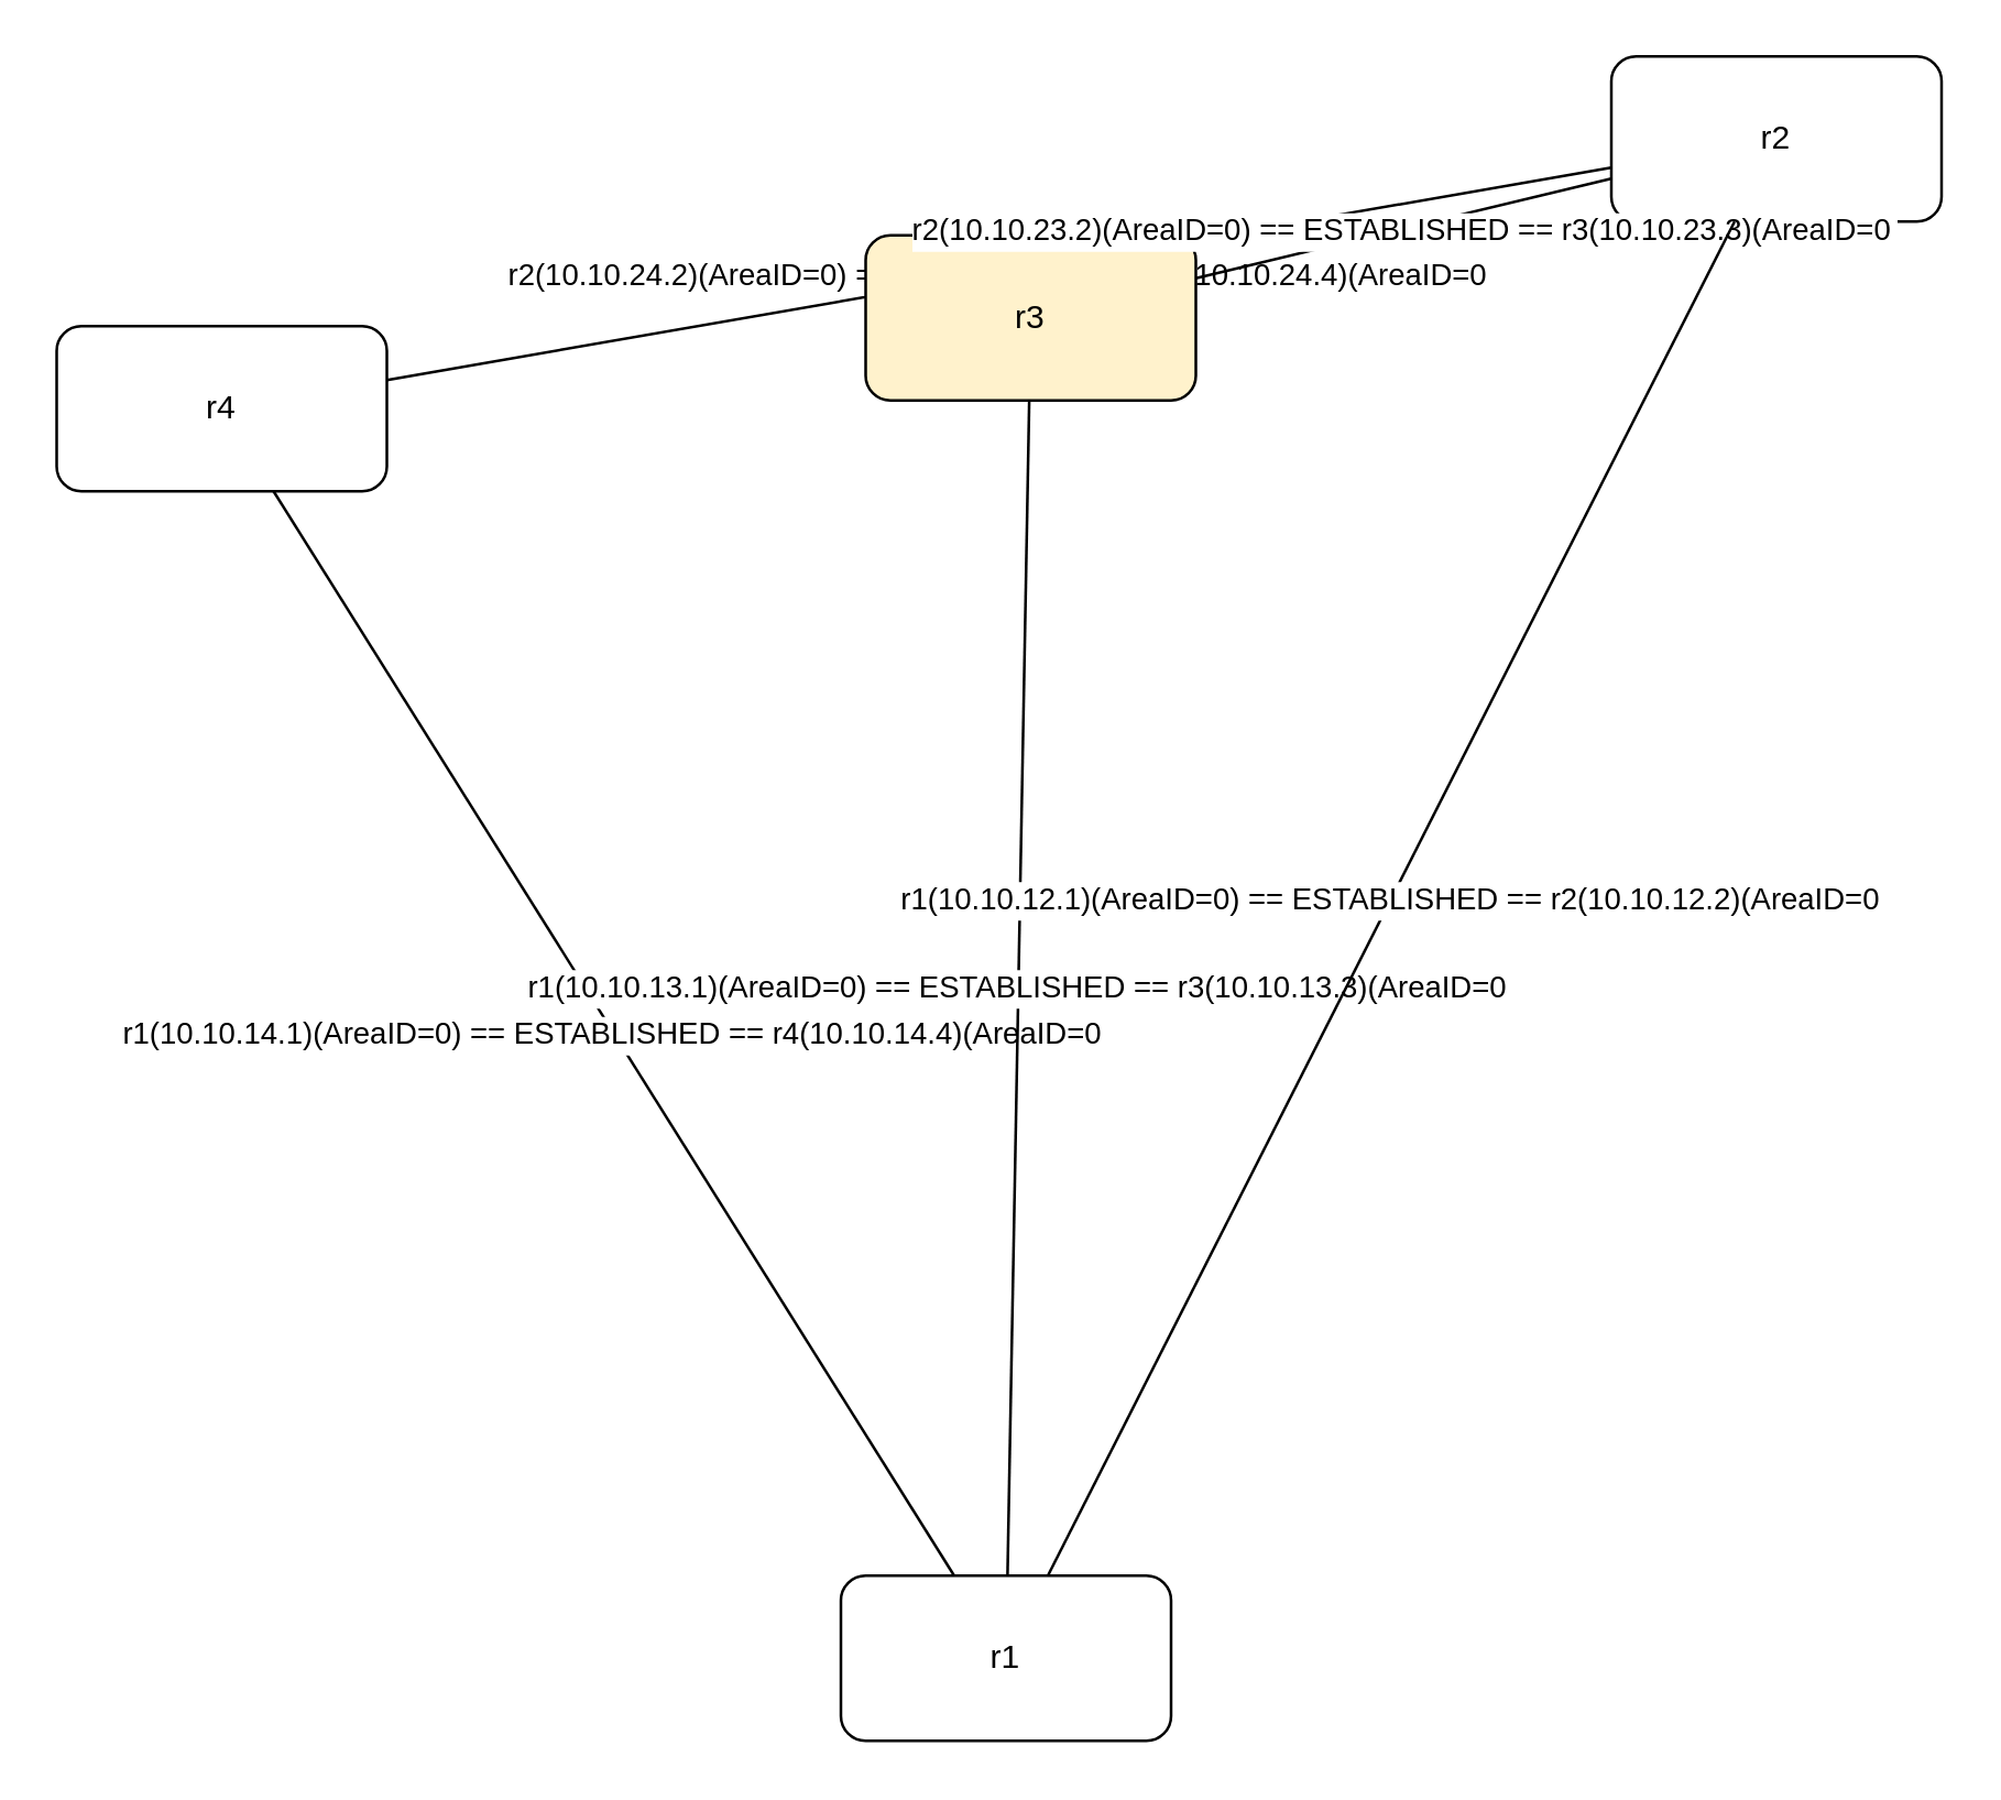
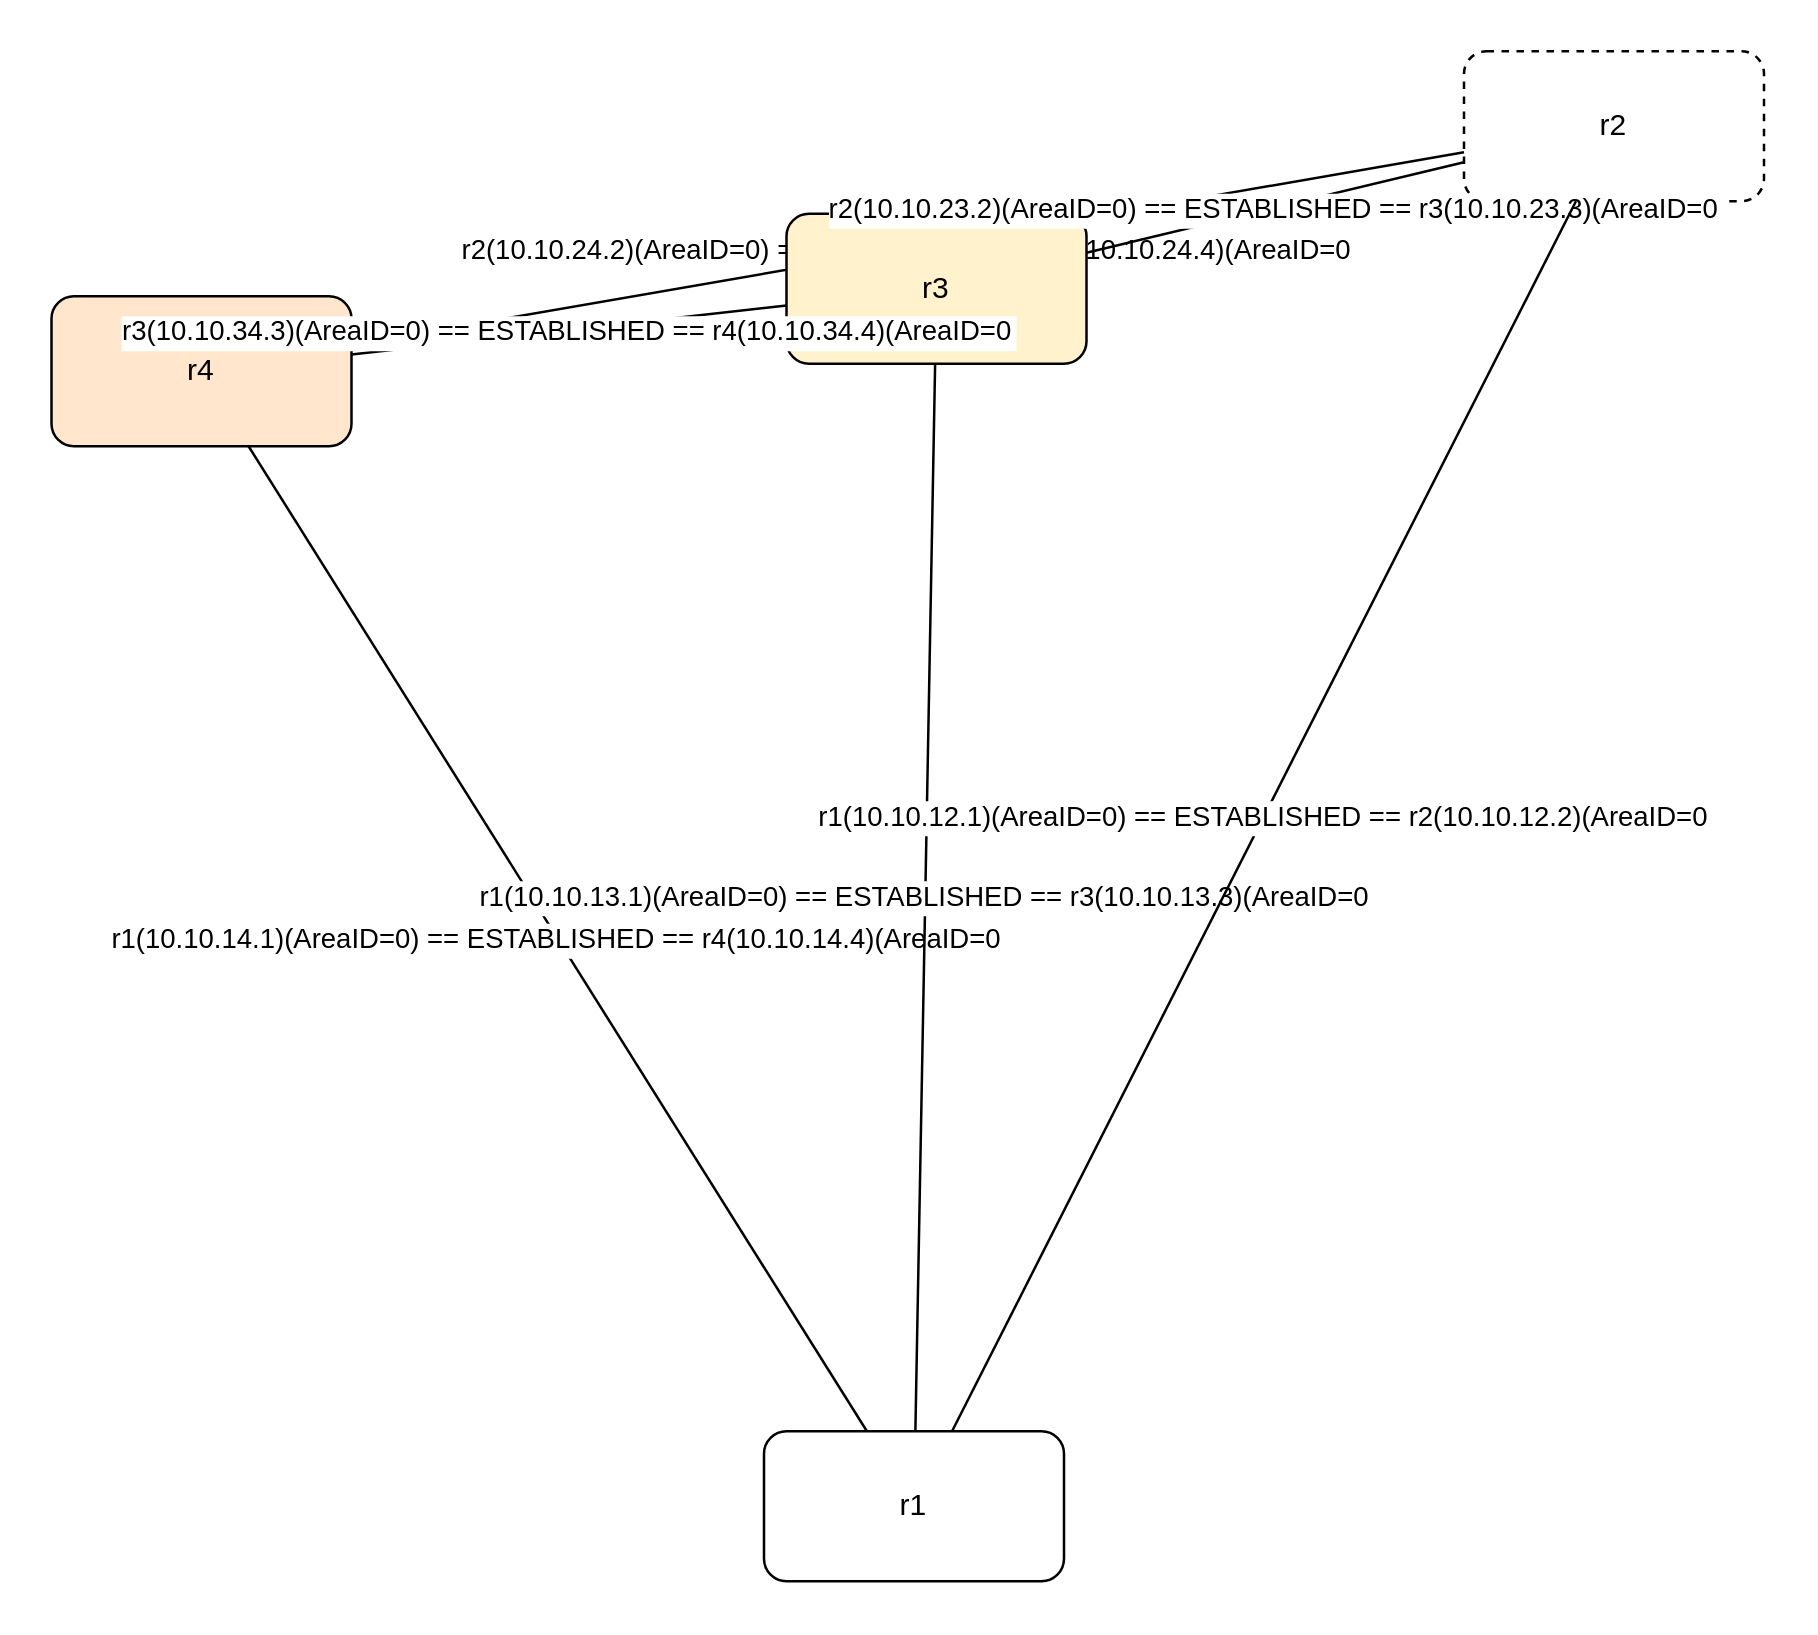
- <mxCell id="2" value="r2" parent="1" style="rounded=1;whiteSpace=wrap;html=1;" vertex="1"><mxGeometry as="geometry" height="60" width="120" x="585" y="20" /></mxCell>
+ <mxCell id="2" value="r2" parent="1" style="rounded=1;whiteSpace=wrap;html=1;dashed=1;" vertex="1"><mxGeometry as="geometry" height="60" width="120" x="585" y="20" /></mxCell>
+ <mxCell id="9" value="r3(10.10.34.3)(AreaID=0) == ESTABLISHED == r4(10.10.34.4)(AreaID=0" edge="1" parent="1" source="5" style="endArrow=none;" target="3"><mxGeometry as="geometry" relative="1" /></mxCell>
- <mxCell id="3" value="r4" parent="1" style="rounded=1;whiteSpace=wrap;html=1;" vertex="1"><mxGeometry as="geometry" height="60" width="120" x="20" y="118" /></mxCell>
+ <mxCell id="3" value="r4" parent="1" style="rounded=1;whiteSpace=wrap;html=1;fillColor=#ffe6cc;" vertex="1"><mxGeometry as="geometry" height="60" width="120" x="20" y="118" /></mxCell>
